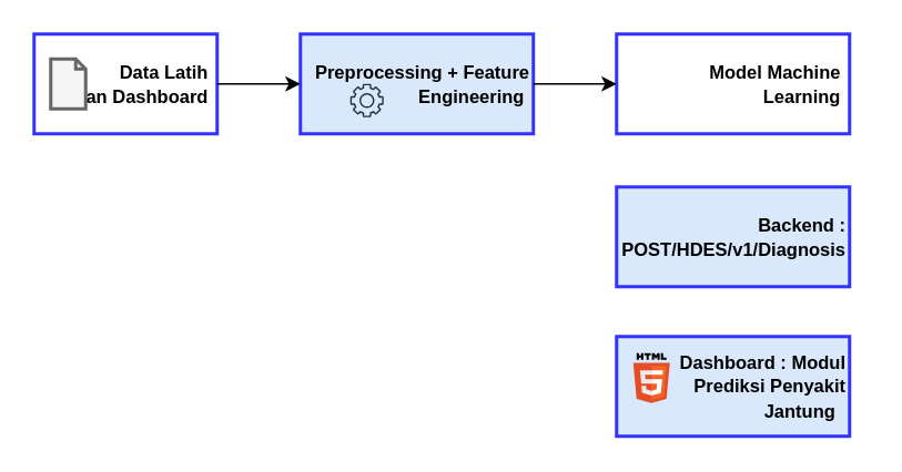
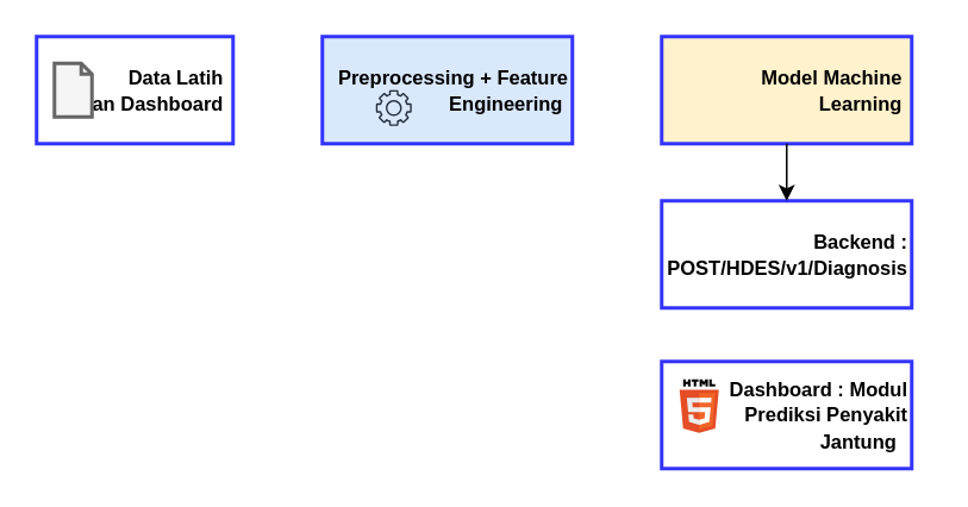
- <mxCell id="16" style="edgeStyle=none;html=1;entryX=0;entryY=0.5;entryDx=0;entryDy=0;" edge="1" parent="1" source="14" target="10"><mxGeometry relative="1" as="geometry" /></mxCell>
- <mxCell id="12" style="edgeStyle=none;html=1;entryX=0;entryY=0.5;entryDx=0;entryDy=0;" edge="1" parent="1" source="10" target="3"><mxGeometry relative="1" as="geometry" /></mxCell>
- <mxCell id="3" value="&lt;span style=&quot;color: rgb(0, 0, 0);&quot;&gt;&lt;b&gt;&lt;font style=&quot;font-size: 11px;&quot;&gt;Model Machine&amp;nbsp;&lt;/font&gt;&lt;/b&gt;&lt;/span&gt;&lt;div&gt;&lt;span style=&quot;color: rgb(0, 0, 0);&quot;&gt;&lt;b&gt;&lt;font style=&quot;font-size: 11px;&quot;&gt;Learning&amp;nbsp;&lt;/font&gt;&lt;/b&gt;&lt;/span&gt;&lt;/div&gt;" style="rounded=0;whiteSpace=wrap;html=1;strokeWidth=2;strokeColor=#3333FF;align=right;" vertex="1" parent="2"><mxGeometry x="-10" width="140" height="60" as="geometry" /></mxCell>
+ <mxCell id="3" value="&lt;span style=&quot;color: rgb(0, 0, 0);&quot;&gt;&lt;b&gt;&lt;font style=&quot;font-size: 11px;&quot;&gt;Model Machine&amp;nbsp;&lt;/font&gt;&lt;/b&gt;&lt;/span&gt;&lt;div&gt;&lt;span style=&quot;color: rgb(0, 0, 0);&quot;&gt;&lt;b&gt;&lt;font style=&quot;font-size: 11px;&quot;&gt;Learning&amp;nbsp;&lt;/font&gt;&lt;/b&gt;&lt;/span&gt;&lt;/div&gt;" style="rounded=0;whiteSpace=wrap;html=1;strokeWidth=2;strokeColor=#3333FF;align=right;fillColor=#fff2cc;" vertex="1" parent="2"><mxGeometry x="-10" width="140" height="60" as="geometry" /></mxCell>
+ <mxCell id="8" style="edgeStyle=none;html=1;" edge="1" parent="1" source="3" target="6"><mxGeometry relative="1" as="geometry" /></mxCell>
- <mxCell id="6" value="&lt;b&gt;&lt;font style=&quot;font-size: 11px;&quot;&gt;Backend : POST/HDES/v1/Diagnosis&lt;/font&gt;&lt;/b&gt;" style="rounded=0;whiteSpace=wrap;html=1;strokeWidth=2;strokeColor=#3333FF;align=right;container=0;fillColor=#dae8fc;" vertex="1" parent="5"><mxGeometry width="140" height="60" as="geometry" /></mxCell>
+ <mxCell id="6" value="&lt;b&gt;&lt;font style=&quot;font-size: 11px;&quot;&gt;Backend : POST/HDES/v1/Diagnosis&lt;/font&gt;&lt;/b&gt;" style="rounded=0;whiteSpace=wrap;html=1;strokeWidth=2;strokeColor=#3333FF;align=right;container=0;" vertex="1" parent="5"><mxGeometry width="140" height="60" as="geometry" /></mxCell>
- <mxCell id="17" value="&lt;b&gt;&lt;font style=&quot;font-size: 11px;&quot;&gt;Dashboard : Modul Prediksi Penyakit Jantung&amp;nbsp;&amp;nbsp;&lt;/font&gt;&lt;/b&gt;" style="rounded=0;whiteSpace=wrap;html=1;strokeWidth=2;strokeColor=#3333FF;align=right;container=0;fillColor=#dae8fc;" vertex="1" parent="1"><mxGeometry x="370" y="202" width="140" height="60" as="geometry" /></mxCell>
+ <mxCell id="17" value="&lt;b&gt;&lt;font style=&quot;font-size: 11px;&quot;&gt;Dashboard : Modul Prediksi Penyakit Jantung&amp;nbsp;&amp;nbsp;&lt;/font&gt;&lt;/b&gt;" style="rounded=0;whiteSpace=wrap;html=1;strokeWidth=2;strokeColor=#3333FF;align=right;container=0;" vertex="1" parent="1"><mxGeometry x="370" y="202" width="140" height="60" as="geometry" /></mxCell>
